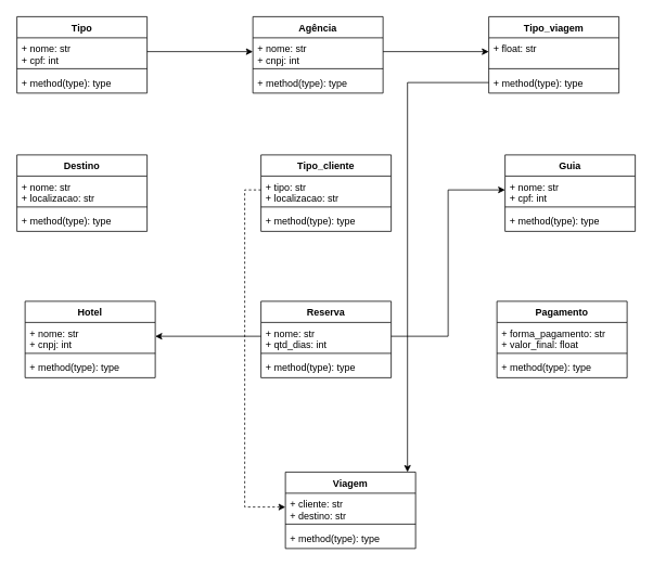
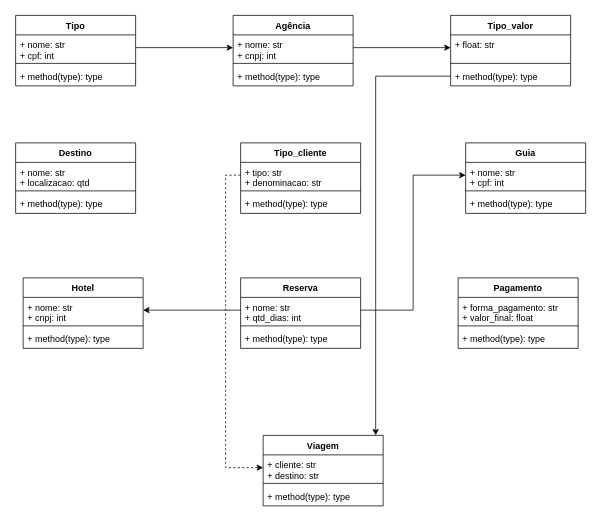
- <mxCell id="26" value="Tipo_viagem" style="swimlane;fontStyle=1;align=center;verticalAlign=top;childLayout=stackLayout;horizontal=1;startSize=26;horizontalStack=0;resizeParent=1;resizeParentMax=0;resizeLast=0;collapsible=1;marginBottom=0;" vertex="1" parent="1"><mxGeometry x="600" y="20" width="160" height="94" as="geometry" /></mxCell>
+ <mxCell id="26" value="Tipo_valor" style="swimlane;fontStyle=1;align=center;verticalAlign=top;childLayout=stackLayout;horizontal=1;startSize=26;horizontalStack=0;resizeParent=1;resizeParentMax=0;resizeLast=0;collapsible=1;marginBottom=0;" vertex="1" parent="1"><mxGeometry x="600" y="20" width="160" height="94" as="geometry" /></mxCell>
- <mxCell id="11" value="+ nome: str&#10;+ localizacao: str" style="text;strokeColor=none;fillColor=none;align=left;verticalAlign=top;spacingLeft=4;spacingRight=4;overflow=hidden;rotatable=0;points=[[0,0.5],[1,0.5]];portConstraint=eastwest;" vertex="1" parent="10"><mxGeometry y="26" width="160" height="34" as="geometry" /></mxCell>
+ <mxCell id="11" value="+ nome: str&#10;+ localizacao: qtd" style="text;strokeColor=none;fillColor=none;align=left;verticalAlign=top;spacingLeft=4;spacingRight=4;overflow=hidden;rotatable=0;points=[[0,0.5],[1,0.5]];portConstraint=eastwest;" vertex="1" parent="10"><mxGeometry y="26" width="160" height="34" as="geometry" /></mxCell>
- <mxCell id="15" value="+ tipo: str&#10;+ localizacao: str" style="text;strokeColor=none;fillColor=none;align=left;verticalAlign=top;spacingLeft=4;spacingRight=4;overflow=hidden;rotatable=0;points=[[0,0.5],[1,0.5]];portConstraint=eastwest;" vertex="1" parent="14"><mxGeometry y="26" width="160" height="34" as="geometry" /></mxCell>
+ <mxCell id="15" value="+ tipo: str&#10;+ denominacao: str" style="text;strokeColor=none;fillColor=none;align=left;verticalAlign=top;spacingLeft=4;spacingRight=4;overflow=hidden;rotatable=0;points=[[0,0.5],[1,0.5]];portConstraint=eastwest;" vertex="1" parent="14"><mxGeometry y="26" width="160" height="34" as="geometry" /></mxCell>
